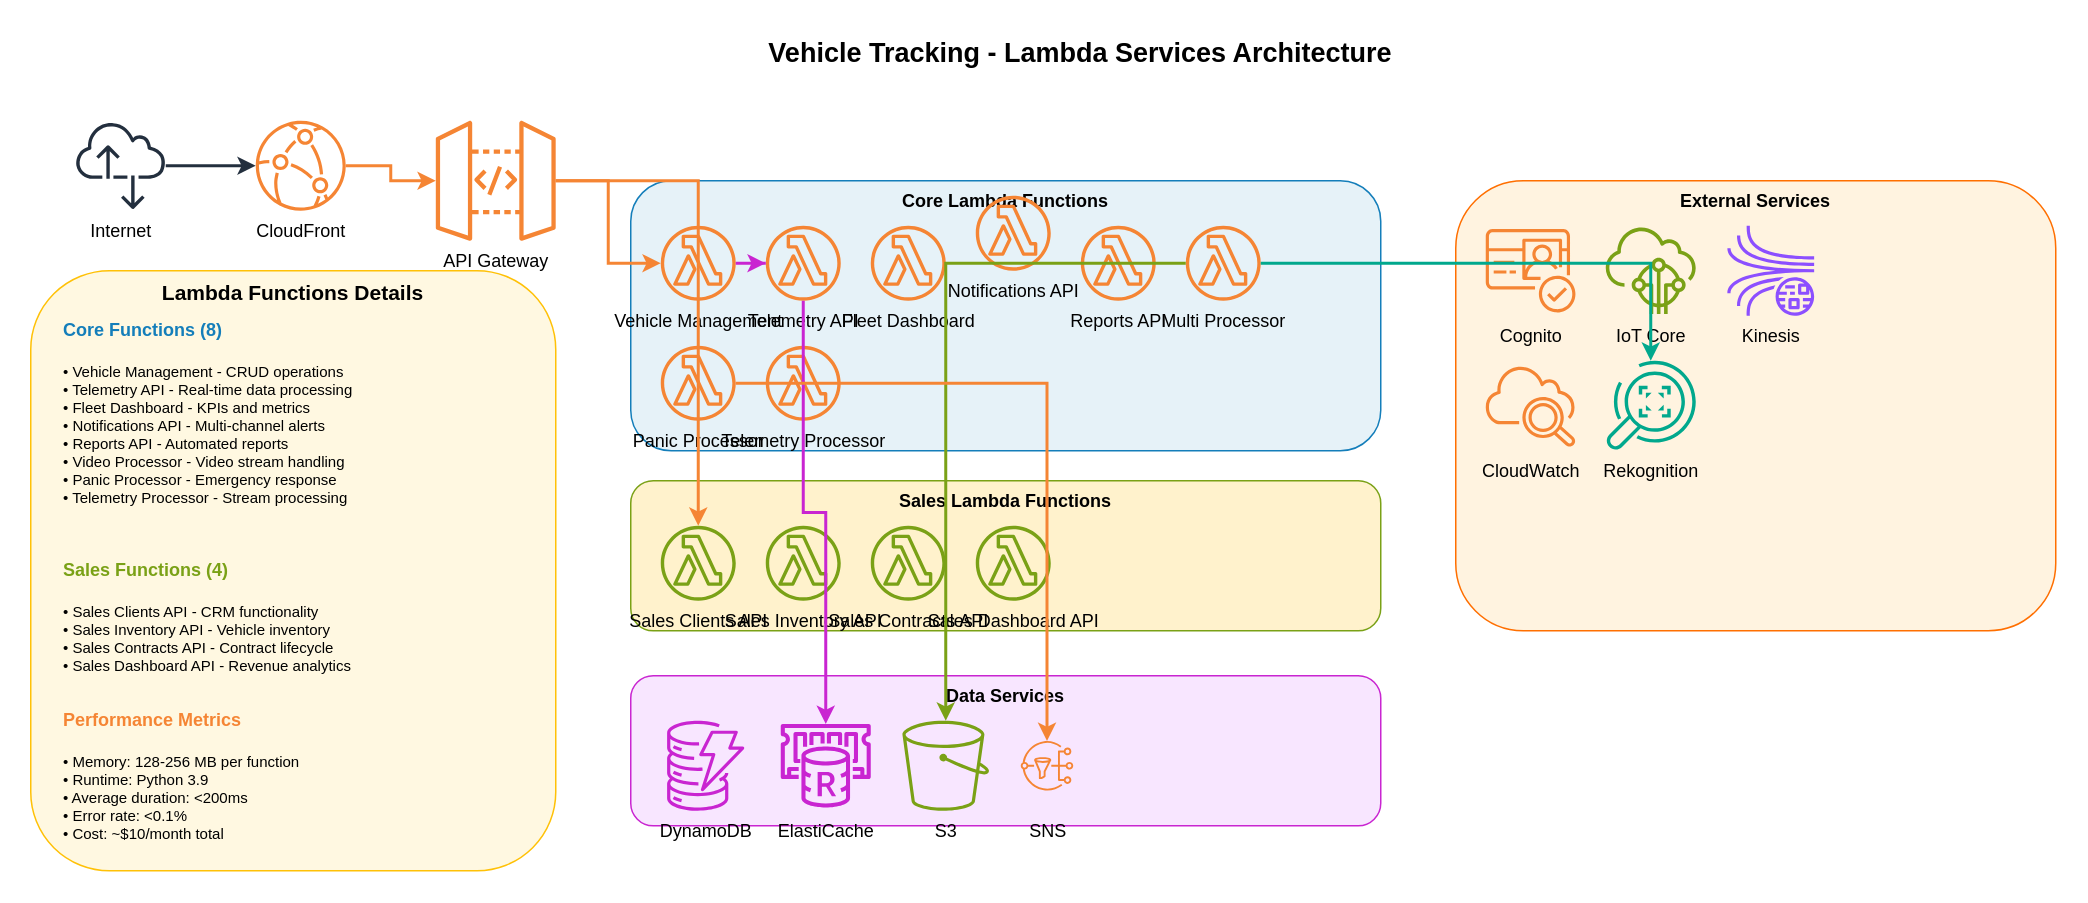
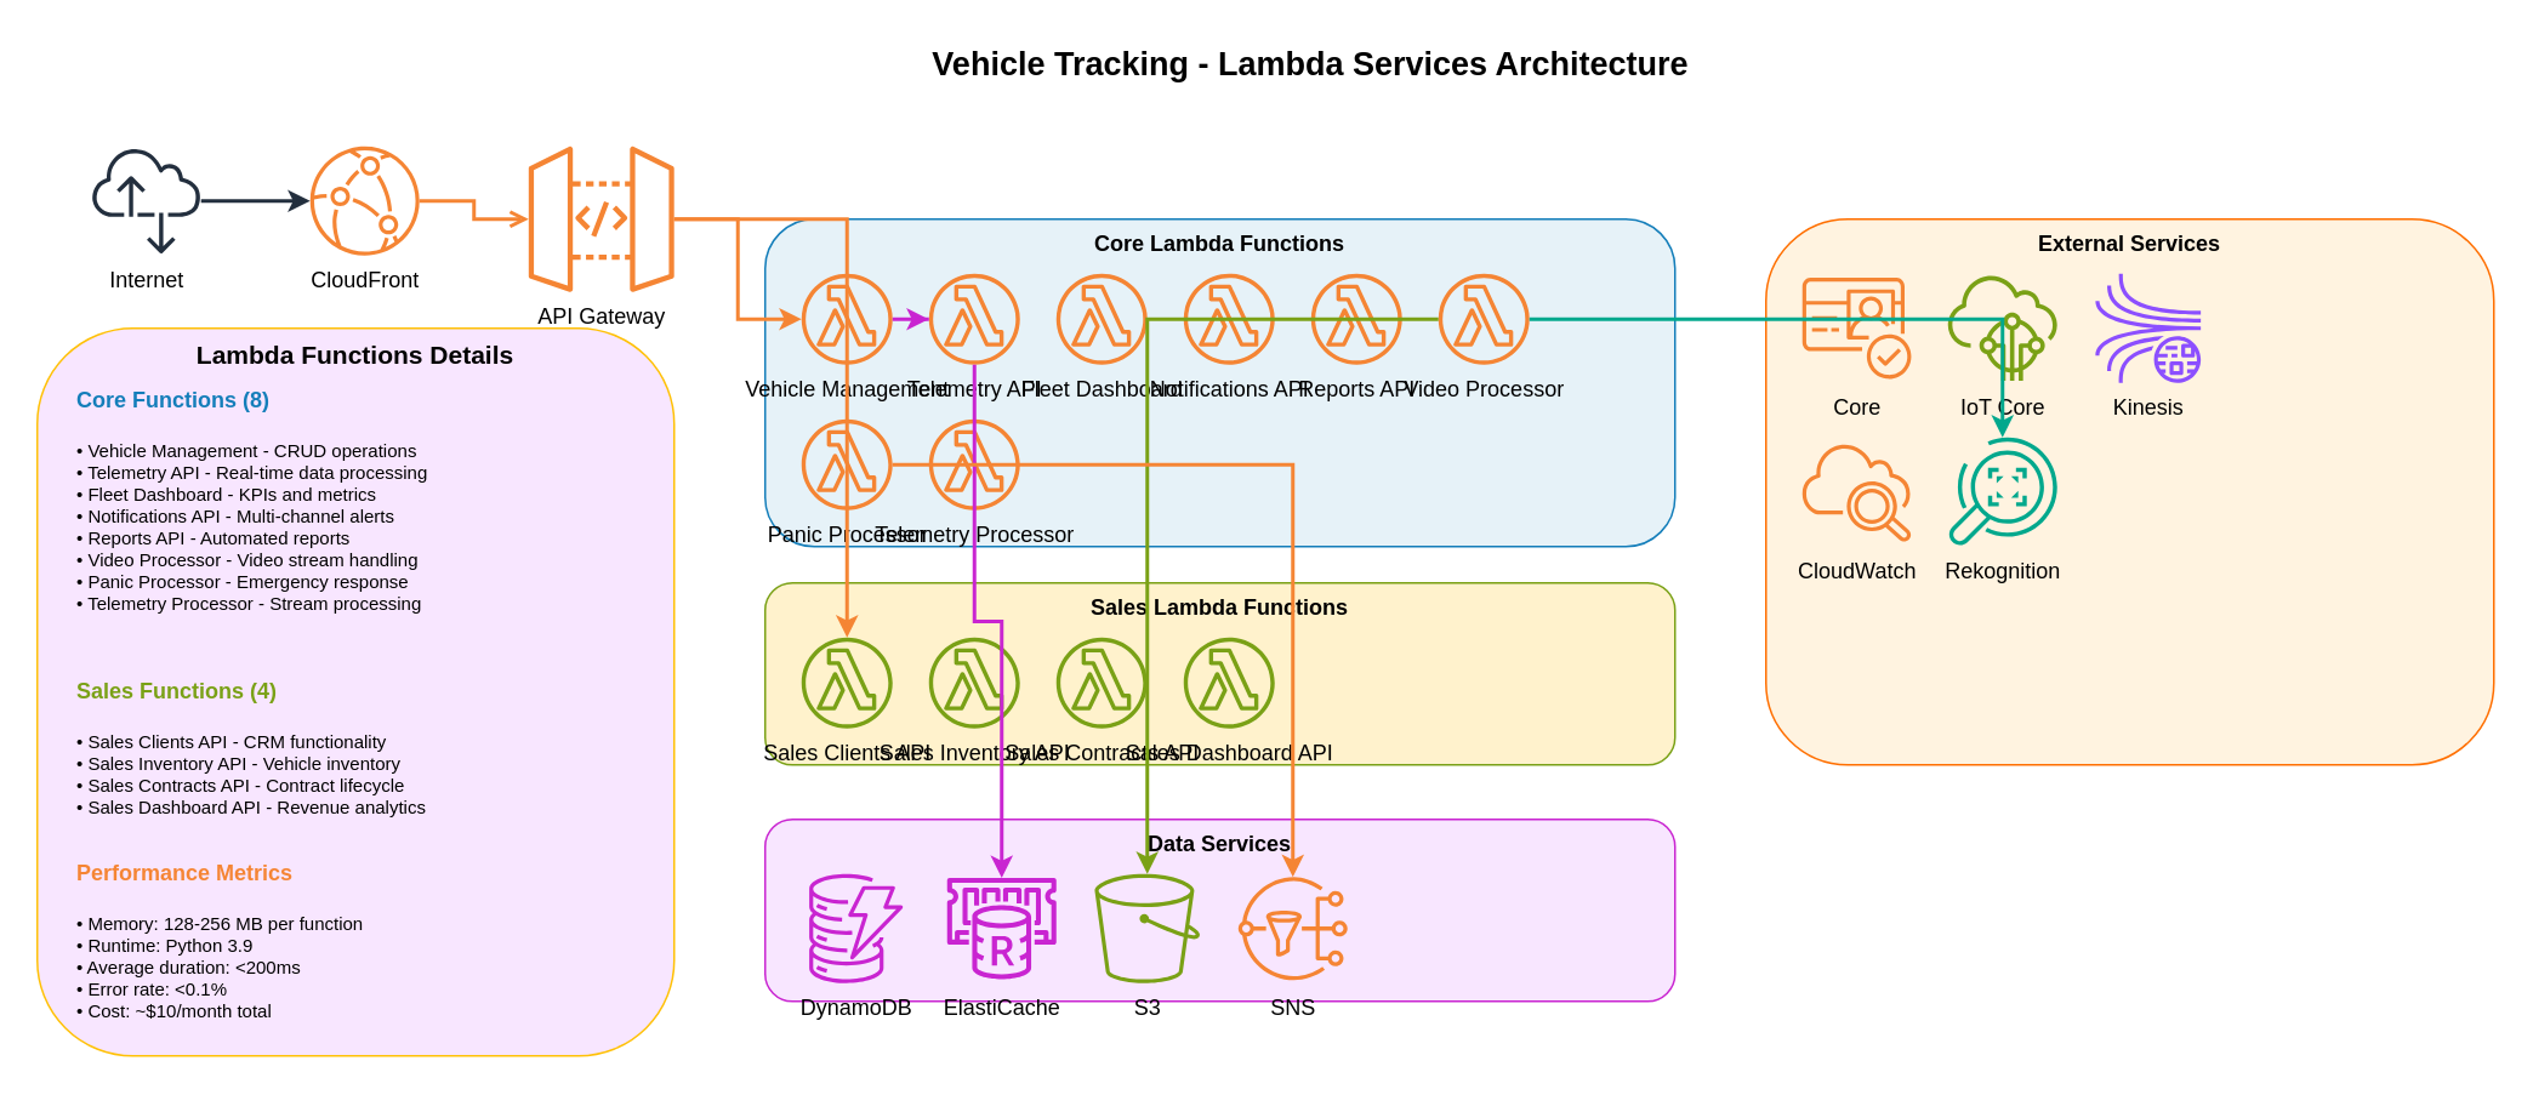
- <mxCell id="39" style="edgeStyle=orthogonalEdgeStyle;rounded=0;orthogonalLoop=1;jettySize=auto;html=1;strokeWidth=2;strokeColor=#F58534;" edge="1" parent="1" source="4" target="5"><mxGeometry relative="1" as="geometry" /></mxCell>
+ <mxCell id="39" style="edgeStyle=orthogonalEdgeStyle;rounded=0;orthogonalLoop=1;jettySize=auto;html=1;strokeWidth=2;strokeColor=#F58534;endArrow=open;" edge="1" parent="1" source="4" target="5"><mxGeometry relative="1" as="geometry" /></mxCell>
- <mxCell id="10" value="Notifications API" style="outlineConnect=0;dashed=0;verticalLabelPosition=bottom;verticalAlign=top;align=center;html=1;shape=mxgraph.aws4.lambda_function;fillColor=#F58534;gradientColor=none;" vertex="1" parent="1"><mxGeometry x="650" y="130" width="50" height="50" as="geometry" /></mxCell>
+ <mxCell id="10" value="Notifications API" style="outlineConnect=0;dashed=0;verticalLabelPosition=bottom;verticalAlign=top;align=center;html=1;shape=mxgraph.aws4.lambda_function;fillColor=#F58534;gradientColor=none;" vertex="1" parent="1"><mxGeometry x="650" y="150" width="50" height="50" as="geometry" /></mxCell>
- <mxCell id="12" value="Multi Processor" style="outlineConnect=0;dashed=0;verticalLabelPosition=bottom;verticalAlign=top;align=center;html=1;shape=mxgraph.aws4.lambda_function;fillColor=#F58534;gradientColor=none;" vertex="1" parent="1"><mxGeometry x="790" y="150" width="50" height="50" as="geometry" /></mxCell>
+ <mxCell id="12" value="Video Processor" style="outlineConnect=0;dashed=0;verticalLabelPosition=bottom;verticalAlign=top;align=center;html=1;shape=mxgraph.aws4.lambda_function;fillColor=#F58534;gradientColor=none;" vertex="1" parent="1"><mxGeometry x="790" y="150" width="50" height="50" as="geometry" /></mxCell>
- <mxCell id="26" value="Cognito" style="outlineConnect=0;dashed=0;verticalLabelPosition=bottom;verticalAlign=top;align=center;html=1;shape=mxgraph.aws4.cognito;fillColor=#F58534;gradientColor=none;" vertex="1" parent="1"><mxGeometry x="990" y="150" width="60" height="60" as="geometry" /></mxCell>
+ <mxCell id="26" value="Core" style="outlineConnect=0;dashed=0;verticalLabelPosition=bottom;verticalAlign=top;align=center;html=1;shape=mxgraph.aws4.cognito;fillColor=#F58534;gradientColor=none;" vertex="1" parent="1"><mxGeometry x="990" y="150" width="60" height="60" as="geometry" /></mxCell>
- <mxCell id="31" value="Lambda Functions Details" style="rounded=1;whiteSpace=wrap;html=1;fillColor=#FFF8E1;strokeColor=#FFC107;verticalAlign=top;fontSize=14;fontStyle=1;" vertex="1" parent="1"><mxGeometry x="20" y="180" width="350" height="400" as="geometry" /></mxCell>
+ <mxCell id="31" value="Lambda Functions Details" style="rounded=1;whiteSpace=wrap;html=1;fillColor=#f8e6ff;strokeColor=#FFC107;verticalAlign=top;fontSize=14;fontStyle=1;" vertex="1" parent="1"><mxGeometry x="20" y="180" width="350" height="400" as="geometry" /></mxCell>
- <mxCell id="24" value="SNS" style="outlineConnect=0;dashed=0;verticalLabelPosition=bottom;verticalAlign=top;align=center;html=1;shape=mxgraph.aws4.sns;fillColor=#F58534;gradientColor=none;" vertex="1" parent="1"><mxGeometry x="680" y="480" width="35" height="60" as="geometry" /></mxCell>
+ <mxCell id="24" value="SNS" style="outlineConnect=0;dashed=0;verticalLabelPosition=bottom;verticalAlign=top;align=center;html=1;shape=mxgraph.aws4.sns;fillColor=#F58534;gradientColor=none;" vertex="1" parent="1"><mxGeometry x="680" y="480" width="60" height="60" as="geometry" /></mxCell>
